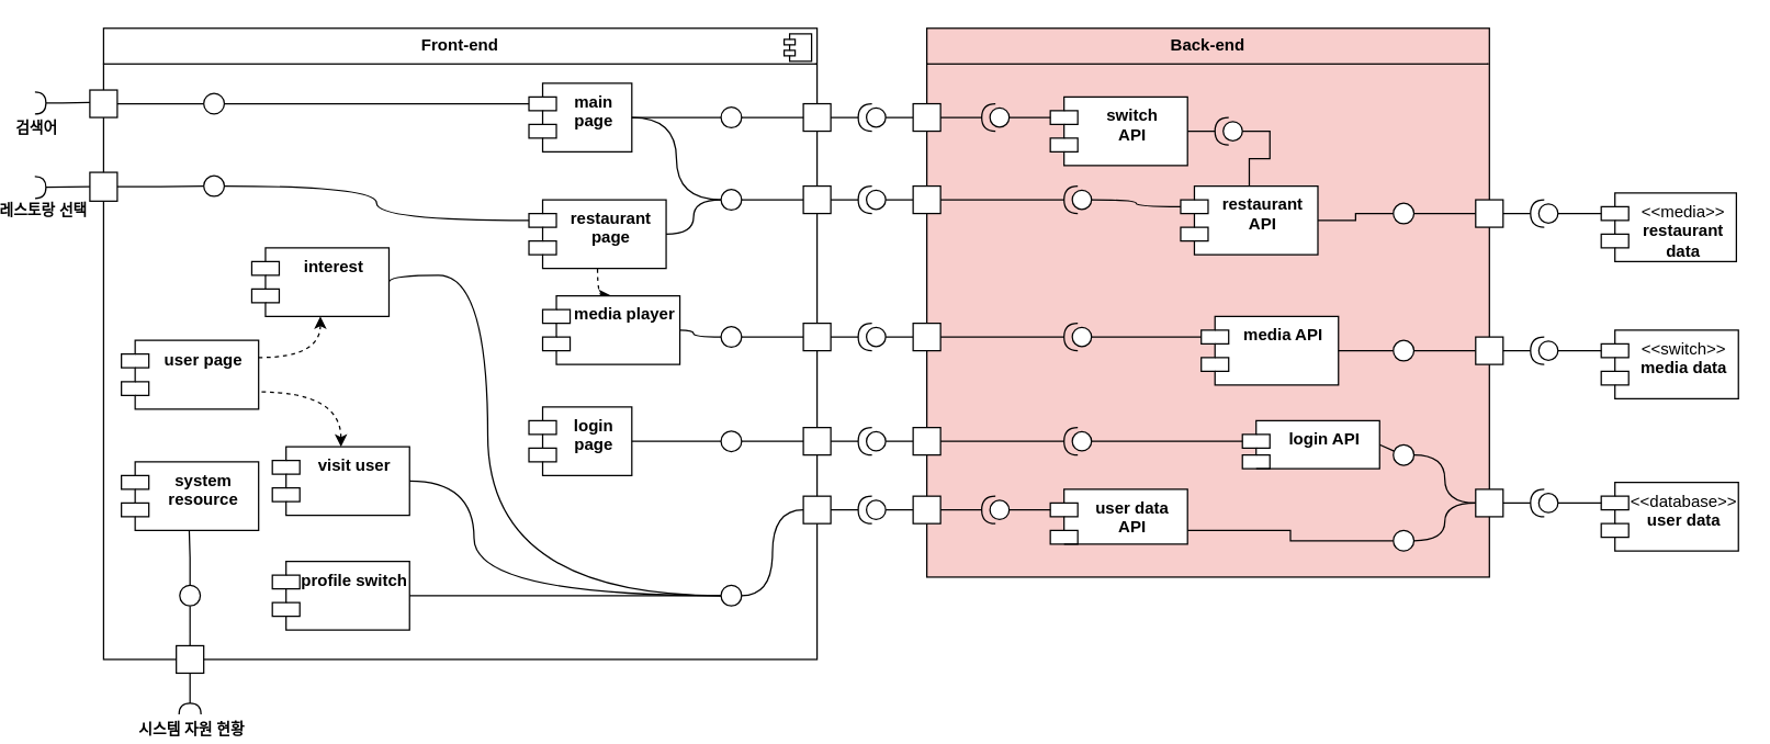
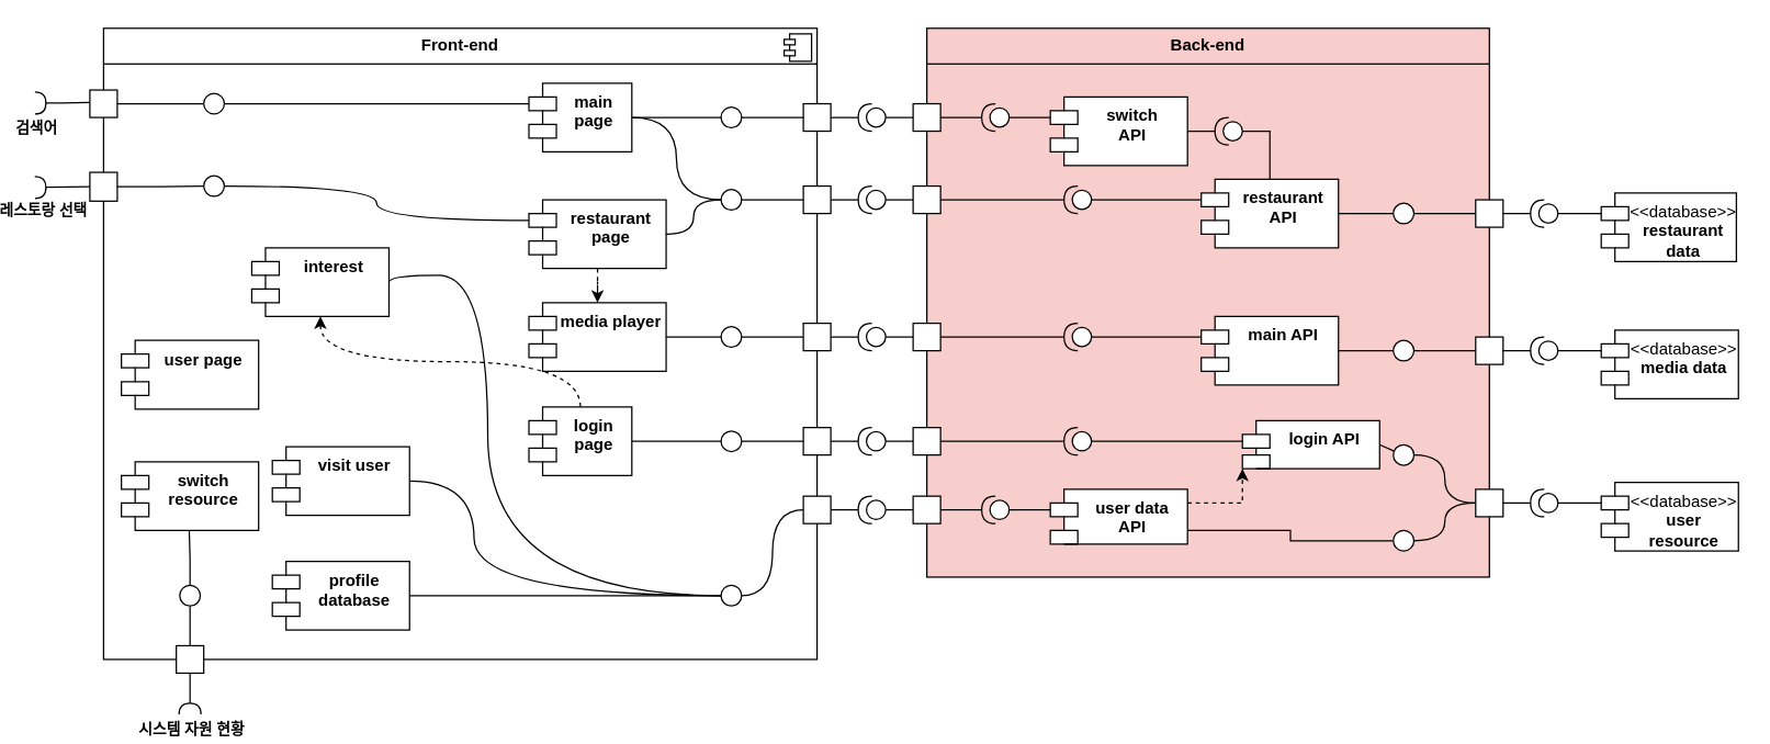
- <mxCell id="21" value="restaurant&lt;br&gt;API" style="shape=module;align=left;spacingLeft=20;align=center;verticalAlign=top;whiteSpace=wrap;html=1;fontStyle=1" parent="1" vertex="1"><mxGeometry x="855" y="135" width="100" height="50" as="geometry" /></mxCell>
+ <mxCell id="21" value="restaurant&lt;br&gt;API" style="shape=module;align=left;spacingLeft=20;align=center;verticalAlign=top;whiteSpace=wrap;html=1;fontStyle=1" parent="1" vertex="1"><mxGeometry x="870" y="130" width="100" height="50" as="geometry" /></mxCell>
- <mxCell id="24" value="&lt;span style=&quot;font-weight: normal;&quot;&gt;&amp;lt;&amp;lt;media&amp;gt;&amp;gt;&lt;br&gt;&lt;/span&gt;restaurant data" style="shape=module;align=left;spacingLeft=20;align=center;verticalAlign=top;whiteSpace=wrap;html=1;fontStyle=1" parent="1" vertex="1"><mxGeometry x="1161.5" y="140" width="98.5" height="50" as="geometry" /></mxCell>
+ <mxCell id="24" value="&lt;span style=&quot;font-weight: normal;&quot;&gt;&amp;lt;&amp;lt;database&amp;gt;&amp;gt;&lt;br&gt;&lt;/span&gt;restaurant data" style="shape=module;align=left;spacingLeft=20;align=center;verticalAlign=top;whiteSpace=wrap;html=1;fontStyle=1" parent="1" vertex="1"><mxGeometry x="1161.5" y="140" width="98.5" height="50" as="geometry" /></mxCell>
- <mxCell id="14" value="media player" style="shape=module;align=left;spacingLeft=20;align=center;verticalAlign=top;whiteSpace=wrap;html=1;fontStyle=1" parent="1" vertex="1"><mxGeometry x="390" y="215" width="100" height="50" as="geometry" /></mxCell>
+ <mxCell id="14" value="media player" style="shape=module;align=left;spacingLeft=20;align=center;verticalAlign=top;whiteSpace=wrap;html=1;fontStyle=1" parent="1" vertex="1"><mxGeometry x="380" y="220" width="100" height="50" as="geometry" /></mxCell>
- <mxCell id="20" value="media API" style="shape=module;align=left;spacingLeft=20;align=center;verticalAlign=top;whiteSpace=wrap;html=1;fontStyle=1" parent="1" vertex="1"><mxGeometry x="870" y="230" width="100" height="50" as="geometry" /></mxCell>
+ <mxCell id="20" value="main API" style="shape=module;align=left;spacingLeft=20;align=center;verticalAlign=top;whiteSpace=wrap;html=1;fontStyle=1" parent="1" vertex="1"><mxGeometry x="870" y="230" width="100" height="50" as="geometry" /></mxCell>
- <mxCell id="6" style="edgeStyle=orthogonalEdgeStyle;rounded=0;orthogonalLoop=1;jettySize=auto;html=1;entryX=1;entryY=0.25;entryDx=0;entryDy=0;curved=1;exitX=0.5;exitY=1;exitDx=0;exitDy=0;endArrow=none;endFill=0;startArrow=classic;startFill=1;dashed=1;" parent="1" source="7" target="10" edge="1"><mxGeometry relative="1" as="geometry" /></mxCell>
+ <mxCell id="6" style="edgeStyle=orthogonalEdgeStyle;rounded=0;orthogonalLoop=1;jettySize=auto;html=1;curved=1;exitX=0.5;exitY=1;exitDx=0;exitDy=0;endArrow=none;endFill=0;startArrow=classic;startFill=1;dashed=1;" parent="1" source="7" target="5" edge="1"><mxGeometry relative="1" as="geometry" /></mxCell>
- <mxCell id="25" value="&lt;span style=&quot;font-weight: normal;&quot;&gt;&amp;lt;&amp;lt;switch&amp;gt;&amp;gt;&lt;/span&gt;&lt;br&gt;media data" style="shape=module;align=left;spacingLeft=20;align=center;verticalAlign=top;whiteSpace=wrap;html=1;fontStyle=1" parent="1" vertex="1"><mxGeometry x="1161.5" y="240" width="100" height="50" as="geometry" /></mxCell>
+ <mxCell id="25" value="&lt;span style=&quot;font-weight: normal;&quot;&gt;&amp;lt;&amp;lt;database&amp;gt;&amp;gt;&lt;/span&gt;&lt;br&gt;media data" style="shape=module;align=left;spacingLeft=20;align=center;verticalAlign=top;whiteSpace=wrap;html=1;fontStyle=1" parent="1" vertex="1"><mxGeometry x="1161.5" y="240" width="100" height="50" as="geometry" /></mxCell>
- <mxCell id="8" style="edgeStyle=orthogonalEdgeStyle;rounded=0;orthogonalLoop=1;jettySize=auto;html=1;entryX=1;entryY=0.75;entryDx=0;entryDy=0;curved=1;exitX=0.5;exitY=0;exitDx=0;exitDy=0;dashed=1;startArrow=classic;startFill=1;endArrow=none;endFill=0;" parent="1" source="9" target="10" edge="1"><mxGeometry relative="1" as="geometry" /></mxCell>
- <mxCell id="15" value="system resource" style="shape=module;align=left;spacingLeft=20;align=center;verticalAlign=top;whiteSpace=wrap;html=1;fontStyle=1" parent="1" vertex="1"><mxGeometry x="83" y="336" width="100" height="50" as="geometry" /></mxCell>
+ <mxCell id="15" value="switch resource" style="shape=module;align=left;spacingLeft=20;align=center;verticalAlign=top;whiteSpace=wrap;html=1;fontStyle=1" parent="1" vertex="1"><mxGeometry x="83" y="336" width="100" height="50" as="geometry" /></mxCell>
+ <mxCell id="22" style="edgeStyle=orthogonalEdgeStyle;rounded=0;orthogonalLoop=1;jettySize=auto;html=1;entryX=0;entryY=0;entryDx=0;entryDy=35;entryPerimeter=0;exitX=1;exitY=0.25;exitDx=0;exitDy=0;dashed=1;" parent="1" source="19" target="18" edge="1"><mxGeometry relative="1" as="geometry"><mxPoint x="750" y="466" as="sourcePoint" /></mxGeometry></mxCell>
- <mxCell id="23" value="&lt;span style=&quot;font-weight: normal;&quot;&gt;&amp;lt;&amp;lt;database&amp;gt;&amp;gt;&lt;/span&gt;&lt;br&gt;user data" style="shape=module;align=left;spacingLeft=20;align=center;verticalAlign=top;whiteSpace=wrap;html=1;fontStyle=1" parent="1" vertex="1"><mxGeometry x="1161.5" y="351" width="100" height="50" as="geometry" /></mxCell>
+ <mxCell id="23" value="&lt;span style=&quot;font-weight: normal;&quot;&gt;&amp;lt;&amp;lt;database&amp;gt;&amp;gt;&lt;/span&gt;&lt;br&gt;user resource" style="shape=module;align=left;spacingLeft=20;align=center;verticalAlign=top;whiteSpace=wrap;html=1;fontStyle=1" parent="1" vertex="1"><mxGeometry x="1161.5" y="351" width="100" height="50" as="geometry" /></mxCell>
- <mxCell id="11" value="profile switch" style="shape=module;align=left;spacingLeft=20;align=center;verticalAlign=top;whiteSpace=wrap;html=1;fontStyle=1" parent="1" vertex="1"><mxGeometry x="193" y="408.5" width="100" height="50" as="geometry" /></mxCell>
+ <mxCell id="11" value="profile database" style="shape=module;align=left;spacingLeft=20;align=center;verticalAlign=top;whiteSpace=wrap;html=1;fontStyle=1" parent="1" vertex="1"><mxGeometry x="193" y="408.5" width="100" height="50" as="geometry" /></mxCell>
